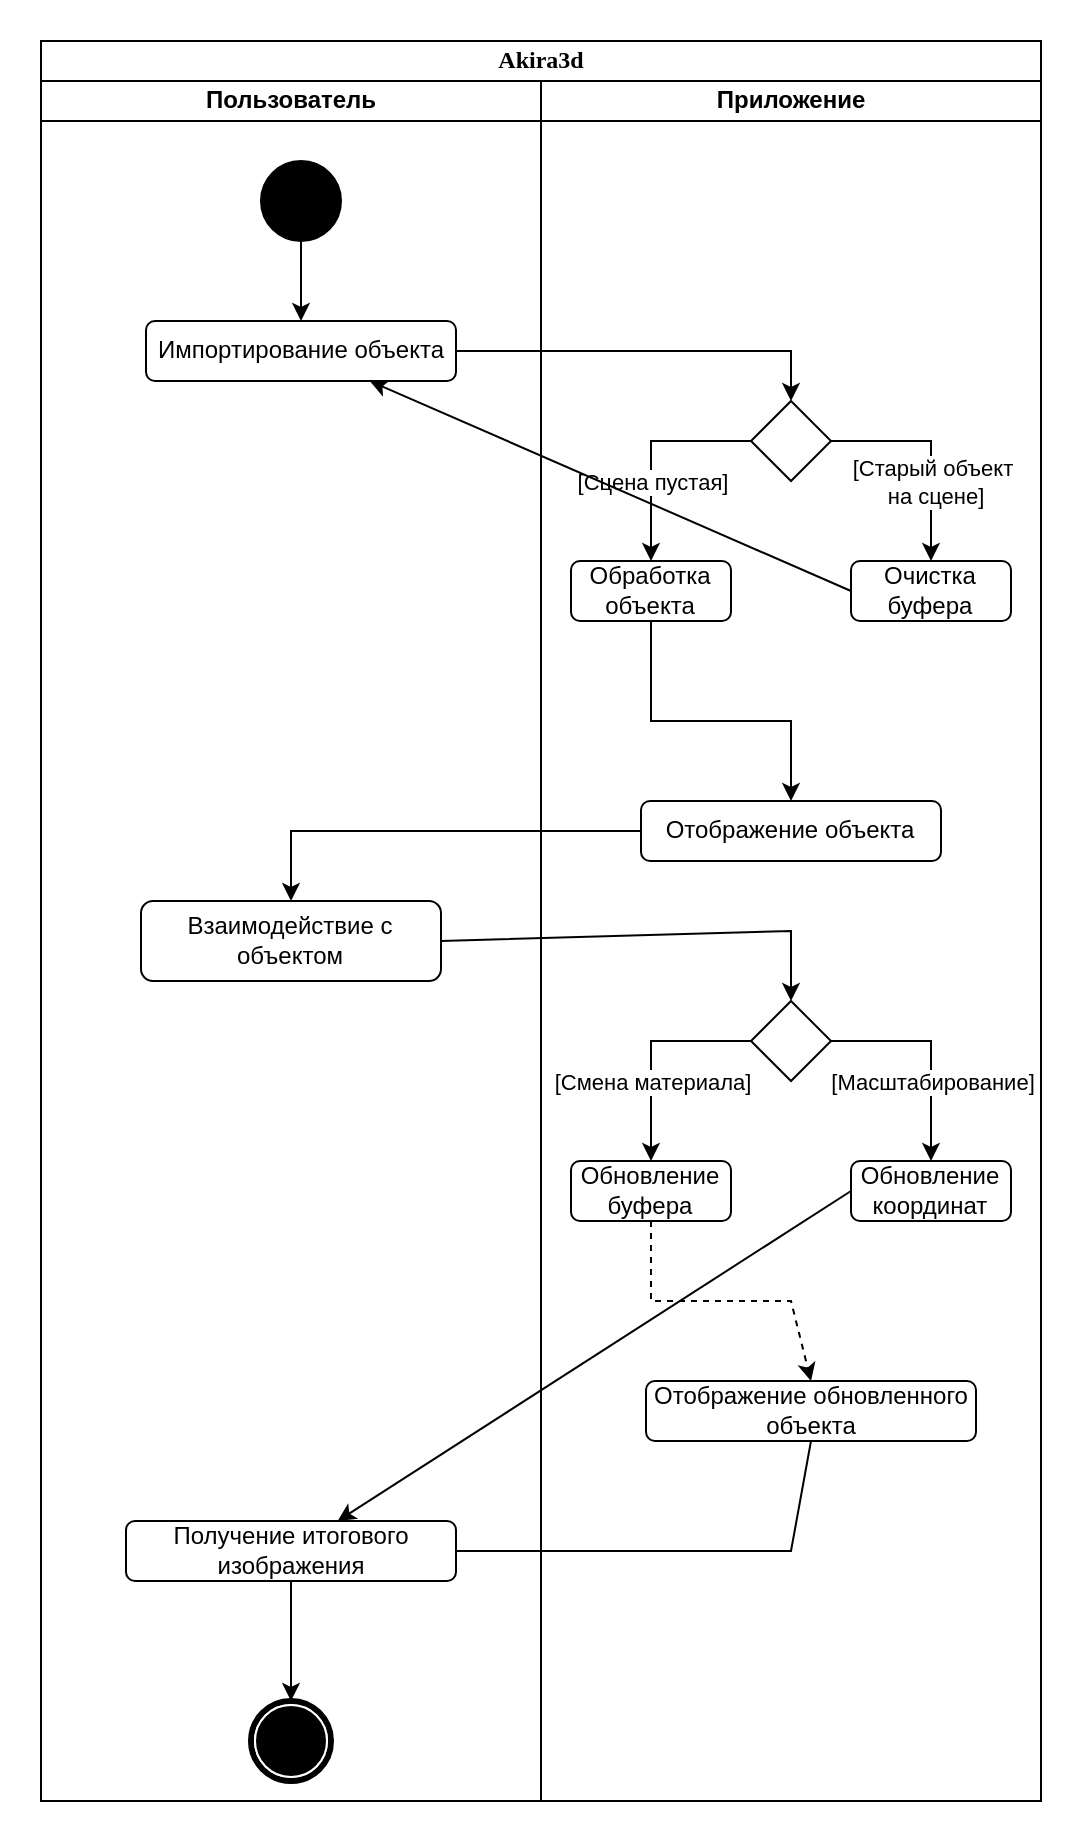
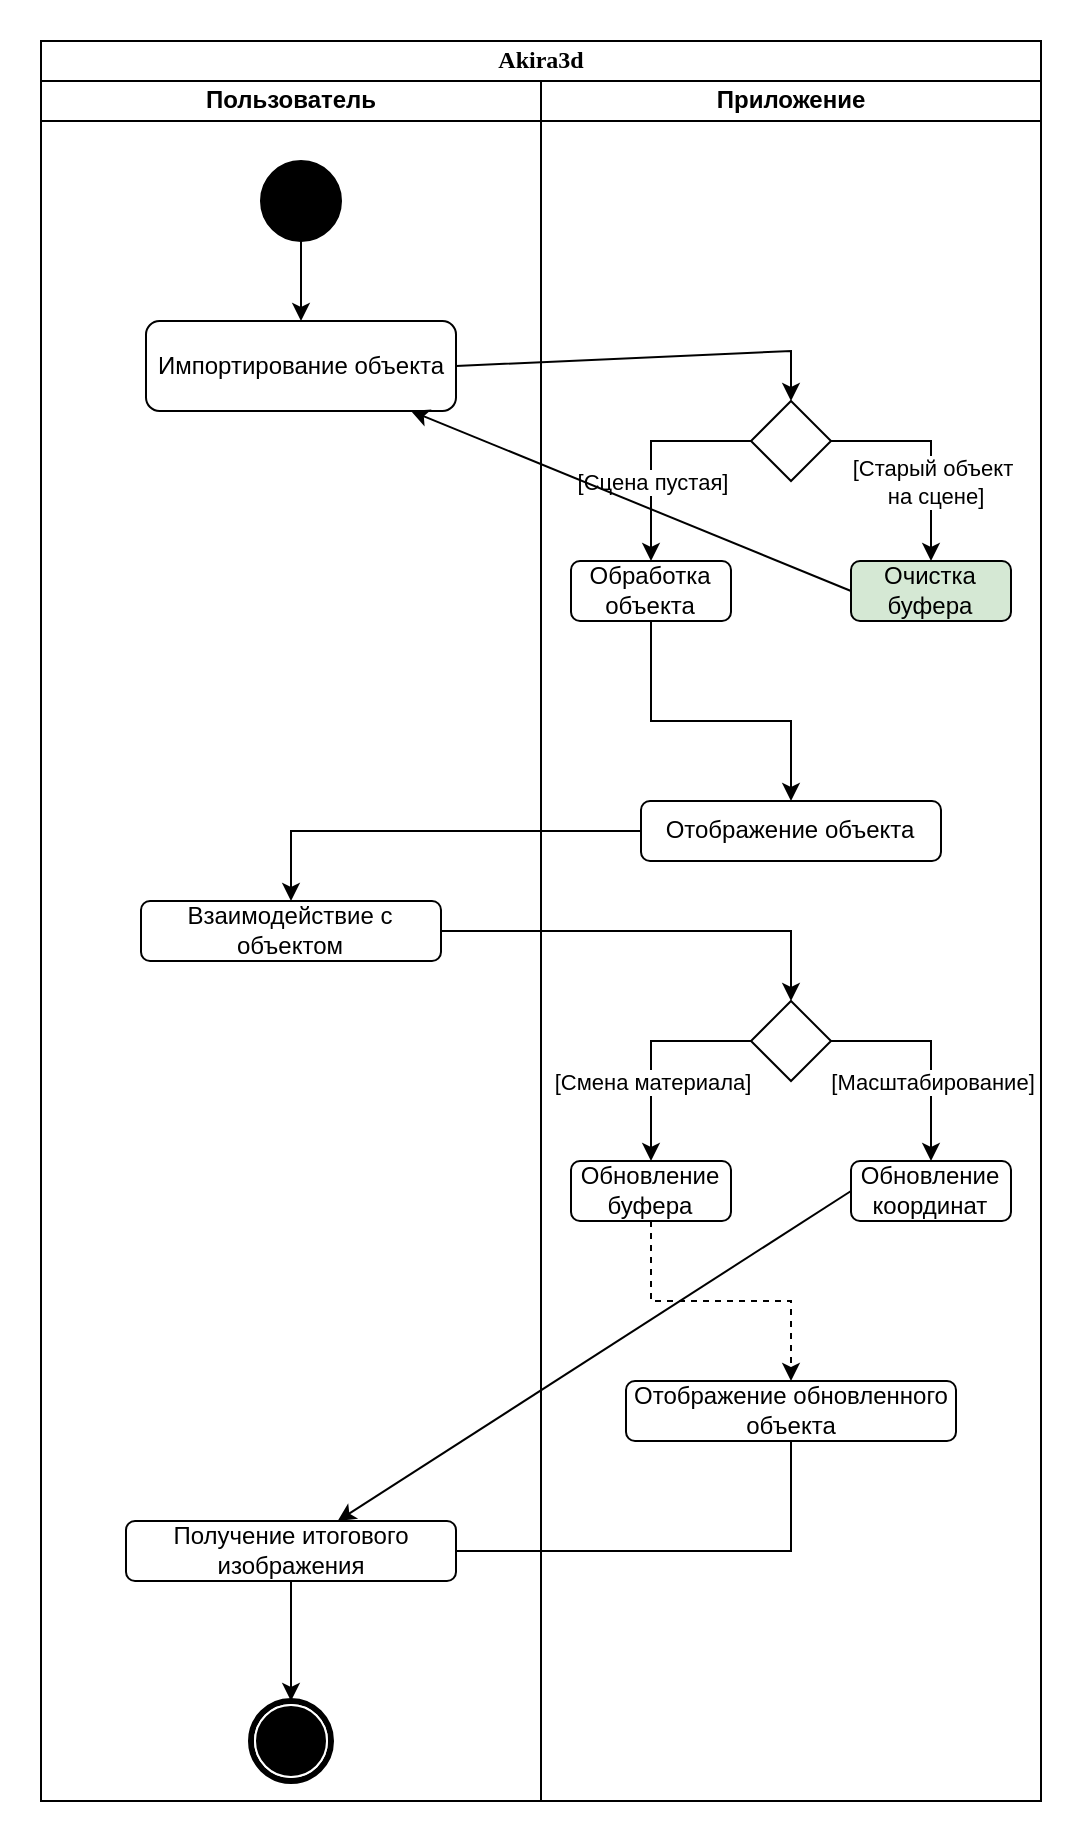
- <mxCell id="6" value="Импортирование объекта" style="rounded=1;whiteSpace=wrap;html=1;" vertex="1" parent="3"><mxGeometry x="52.5" y="120" width="155" height="30" as="geometry" /></mxCell>
+ <mxCell id="6" value="Импортирование объекта" style="rounded=1;whiteSpace=wrap;html=1;" vertex="1" parent="3"><mxGeometry x="52.5" y="120" width="155" height="45" as="geometry" /></mxCell>
- <mxCell id="15" value="Очистка&lt;br&gt;буфера" style="rounded=1;whiteSpace=wrap;html=1;" vertex="1" parent="12"><mxGeometry x="155" y="240" width="80" height="30" as="geometry" /></mxCell>
+ <mxCell id="15" value="Очистка&lt;br&gt;буфера" style="rounded=1;whiteSpace=wrap;html=1;fillColor=#d5e8d4;" vertex="1" parent="12"><mxGeometry x="155" y="240" width="80" height="30" as="geometry" /></mxCell>
- <mxCell id="8" value="Взаимодействие с объектом" style="rounded=1;whiteSpace=wrap;html=1;" vertex="1" parent="3"><mxGeometry x="50" y="410" width="150" height="40" as="geometry" /></mxCell>
+ <mxCell id="8" value="Взаимодействие с объектом" style="rounded=1;whiteSpace=wrap;html=1;" vertex="1" parent="3"><mxGeometry x="50" y="410" width="150" height="30" as="geometry" /></mxCell>
- <mxCell id="31" value="Отображение обновленного объекта" style="rounded=1;whiteSpace=wrap;html=1;" vertex="1" parent="12"><mxGeometry x="52.5" y="650" width="165" height="30" as="geometry" /></mxCell>
+ <mxCell id="31" value="Отображение обновленного объекта" style="rounded=1;whiteSpace=wrap;html=1;" vertex="1" parent="12"><mxGeometry x="42.5" y="650" width="165" height="30" as="geometry" /></mxCell>
